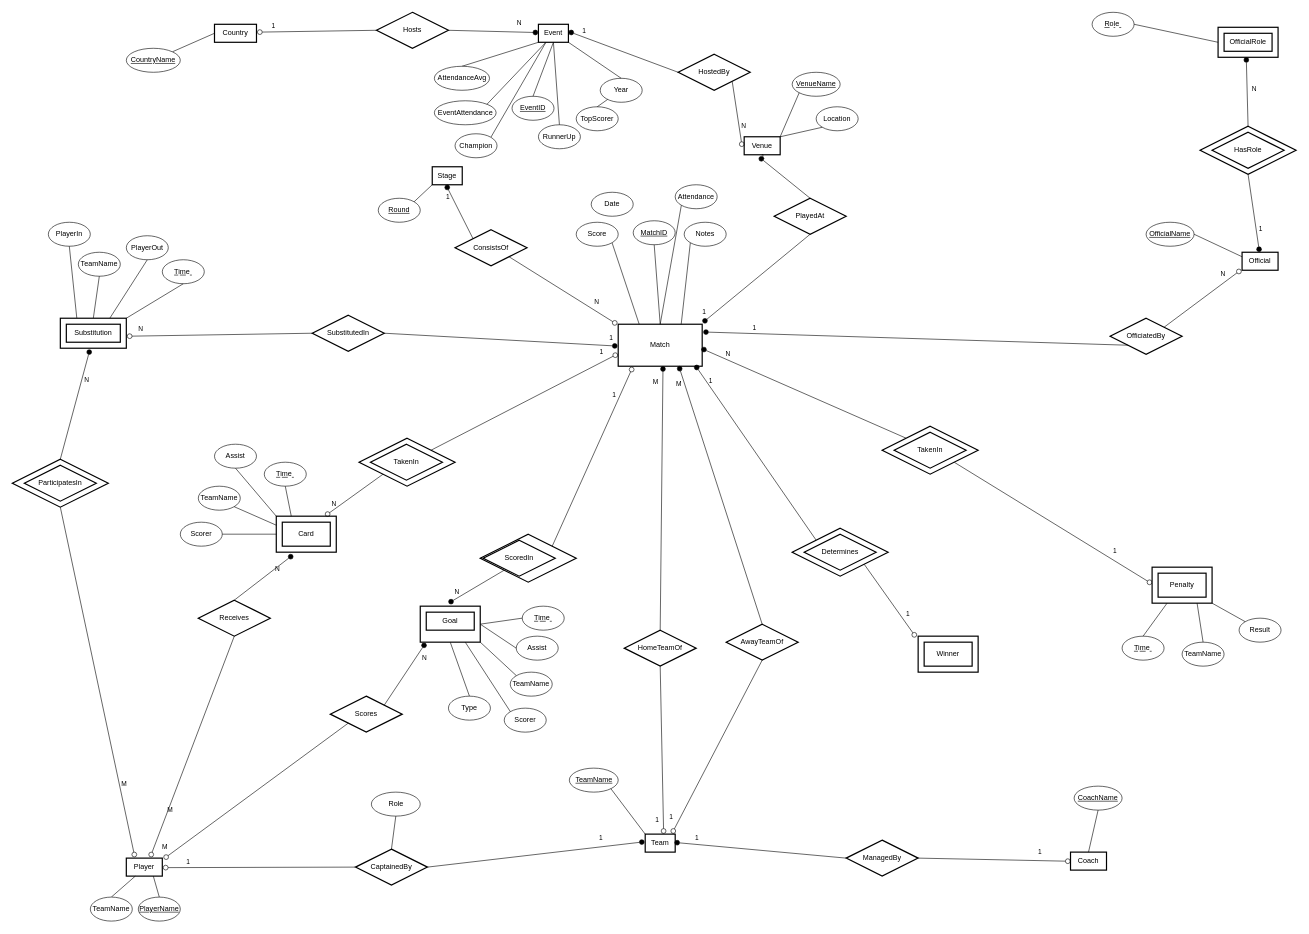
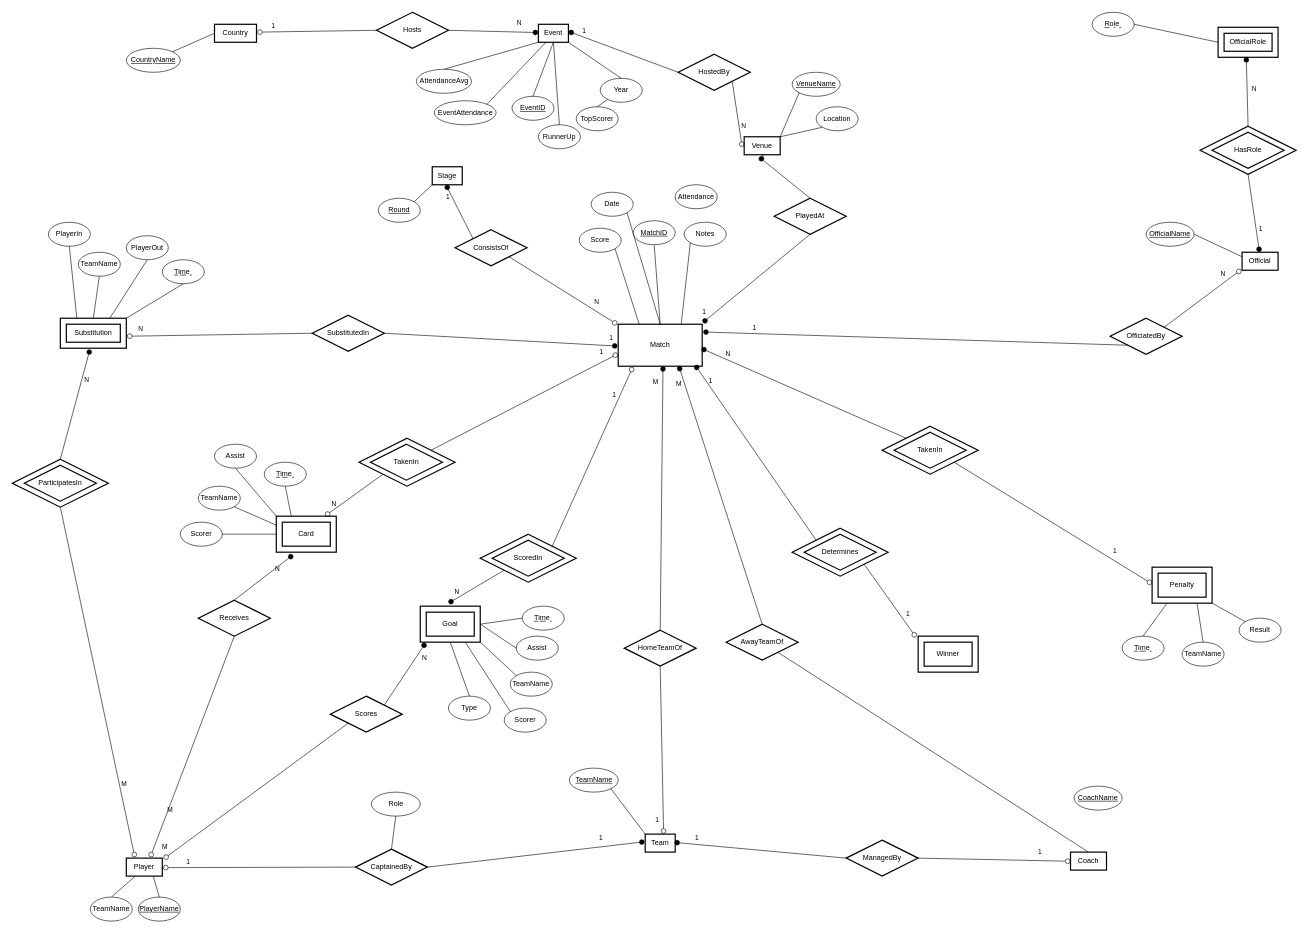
- <mxCell id="67" value="AttendanceAvg" style="ellipse;whiteSpace=wrap;html=1;" vertex="1" parent="1"><mxGeometry x="723.5" y="110" width="92" height="40" as="geometry" /></mxCell>
+ <mxCell id="67" value="AttendanceAvg" style="ellipse;whiteSpace=wrap;html=1;" vertex="1" parent="1"><mxGeometry x="693.5" y="115" width="92" height="40" as="geometry" /></mxCell>
- <mxCell id="64" value="" style="endArrow=none;html=1;rounded=0;entryX=0.25;entryY=1;entryDx=0;entryDy=0;exitX=1;exitY=0;exitDx=0;exitDy=0;" edge="1" parent="1" source="69" target="2"><mxGeometry width="50" height="50" relative="1" as="geometry"><mxPoint x="570" y="250" as="sourcePoint" /><mxPoint x="597" y="190" as="targetPoint" /></mxGeometry></mxCell>
- <mxCell id="69" value="Champion" style="ellipse;whiteSpace=wrap;html=1;" vertex="1" parent="1"><mxGeometry x="758" y="222.5" width="70" height="40" as="geometry" /></mxCell>
- <mxCell id="90" value="Score" style="ellipse;whiteSpace=wrap;html=1;" vertex="1" parent="1"><mxGeometry x="960" y="370" width="70" height="40" as="geometry" /></mxCell>
+ <mxCell id="90" value="Score" style="ellipse;whiteSpace=wrap;html=1;" vertex="1" parent="1"><mxGeometry x="965" y="380" width="70" height="40" as="geometry" /></mxCell>
- <mxCell id="96" value="" style="endArrow=none;html=1;rounded=0;entryX=0;entryY=1;entryDx=0;entryDy=0;exitX=0.5;exitY=0;exitDx=0;exitDy=0;" edge="1" parent="1" source="3" target="89"><mxGeometry width="50" height="50" relative="1" as="geometry"><mxPoint x="580" y="267.5" as="sourcePoint" /><mxPoint x="607" y="207.5" as="targetPoint" /></mxGeometry></mxCell>
+ <mxCell id="77" value="" style="endArrow=none;html=1;rounded=0;entryX=1;entryY=1;entryDx=0;entryDy=0;exitX=0.5;exitY=0;exitDx=0;exitDy=0;" edge="1" parent="1" source="3" target="68"><mxGeometry width="50" height="50" relative="1" as="geometry"><mxPoint x="463" y="230" as="sourcePoint" /><mxPoint x="490" y="170" as="targetPoint" /></mxGeometry></mxCell>
- <mxCell id="109" value="ScoredIn" style="shape=rhombus;perimeter=rhombusPerimeter;whiteSpace=wrap;html=1;align=center;strokeWidth=2;container=0;" vertex="1" parent="107"><mxGeometry x="5" y="10" width="120" height="60" as="geometry" /></mxCell>
+ <mxCell id="109" value="ScoredIn" style="shape=rhombus;perimeter=rhombusPerimeter;whiteSpace=wrap;html=1;align=center;strokeWidth=2;container=0;" vertex="1" parent="107"><mxGeometry x="20" y="10" width="120" height="60" as="geometry" /></mxCell>
- <mxCell id="144" value="Goal" style="whiteSpace=wrap;html=1;strokeWidth=2;container=0;" vertex="1" parent="142"><mxGeometry x="10" y="10" width="80" height="30" as="geometry" /></mxCell>
+ <mxCell id="144" value="Goal" style="whiteSpace=wrap;html=1;strokeWidth=2;container=0;" vertex="1" parent="142"><mxGeometry x="10" y="10" width="80" height="40" as="geometry" /></mxCell>
- <mxCell id="167" value="1" style="html=1;verticalAlign=bottom;labelBackgroundColor=none;startArrow=oval;startFill=0;startSize=8;endArrow=none;rounded=0;entryX=0.5;entryY=1;entryDx=0;entryDy=0;exitX=0.936;exitY=-0.173;exitDx=0;exitDy=0;exitPerimeter=0;" edge="1" parent="1" source="5" target="166"><mxGeometry x="-0.935" y="10" relative="1" as="geometry"><mxPoint x="1190" y="1360" as="sourcePoint" /><mxPoint x="1425" y="900" as="targetPoint" /><mxPoint as="offset" /></mxGeometry></mxCell>
- <mxCell id="98" value="" style="endArrow=none;html=1;rounded=0;exitX=0.5;exitY=0;exitDx=0;exitDy=0;entryX=0.5;entryY=1;entryDx=0;entryDy=0;" edge="1" parent="1" source="6" target="97"><mxGeometry width="50" height="50" relative="1" as="geometry"><mxPoint x="2030" y="1350" as="sourcePoint" /><mxPoint x="2080" y="1300" as="targetPoint" /></mxGeometry></mxCell>
+ <mxCell id="98" value="" style="endArrow=none;html=1;rounded=0;exitX=0.5;exitY=0;exitDx=0;exitDy=0;" edge="1" parent="1" source="6" target="166"><mxGeometry width="50" height="50" relative="1" as="geometry"><mxPoint x="2030" y="1350" as="sourcePoint" /><mxPoint x="2080" y="1300" as="targetPoint" /></mxGeometry></mxCell>
